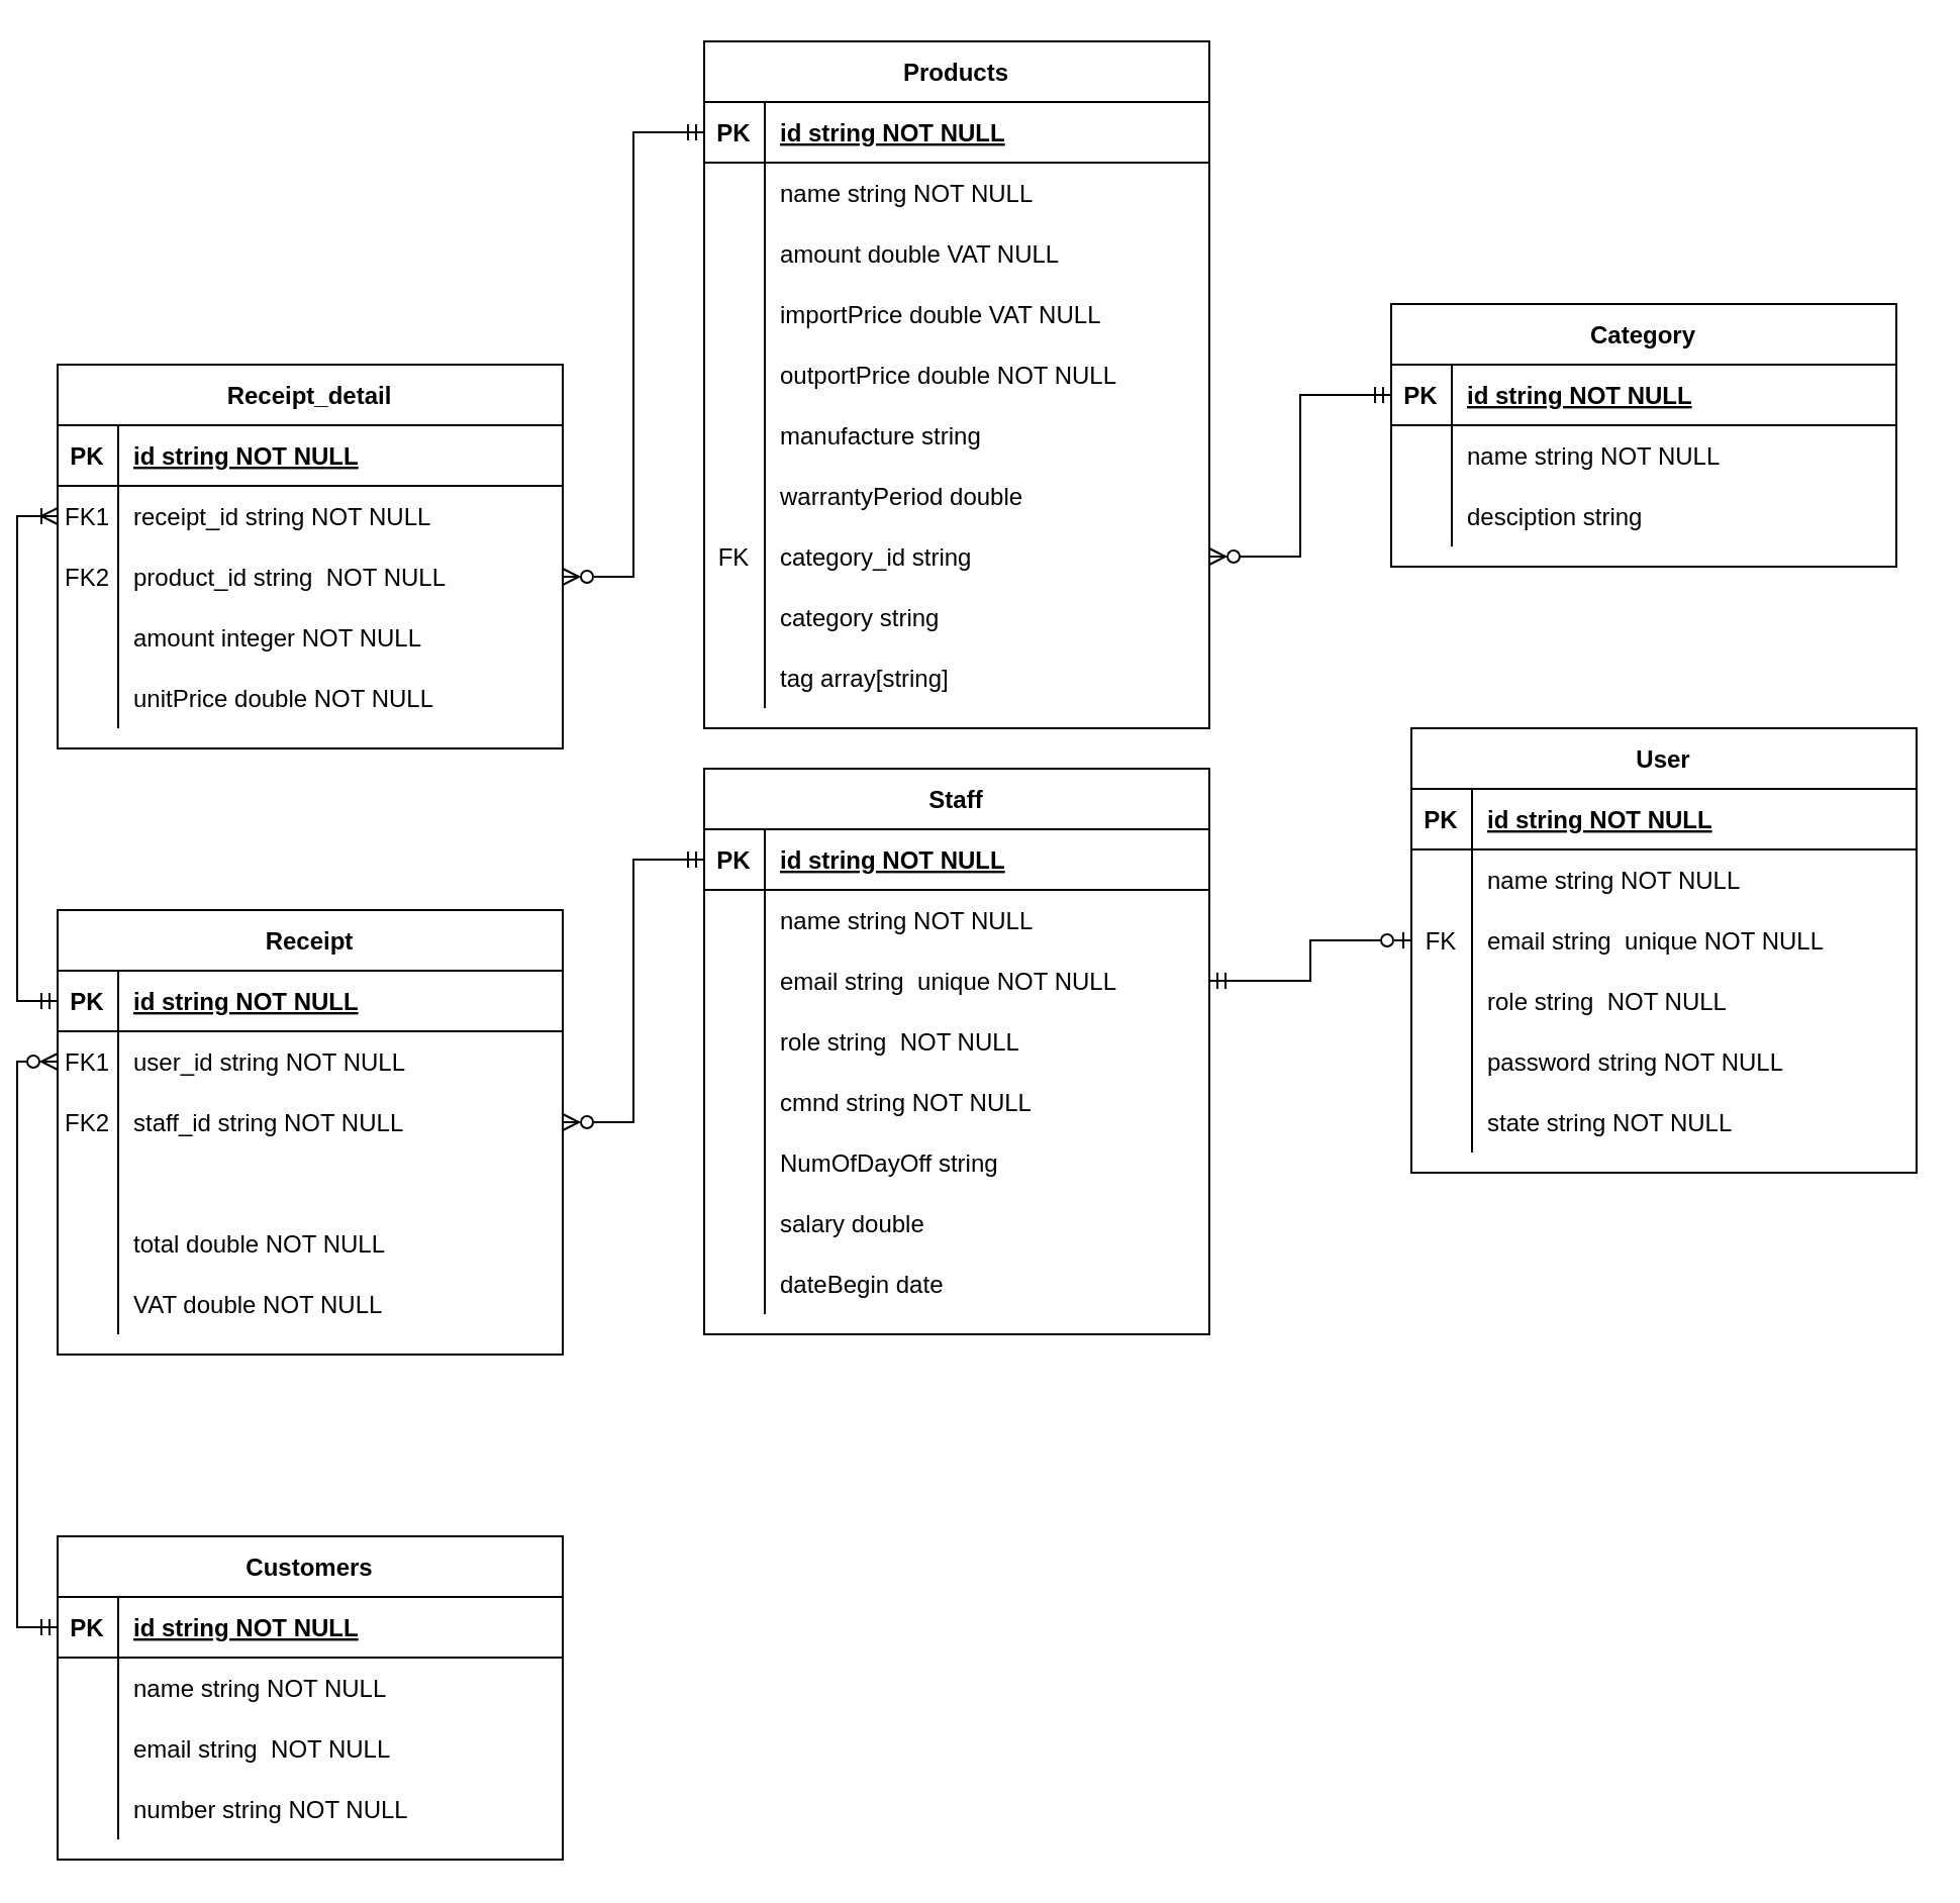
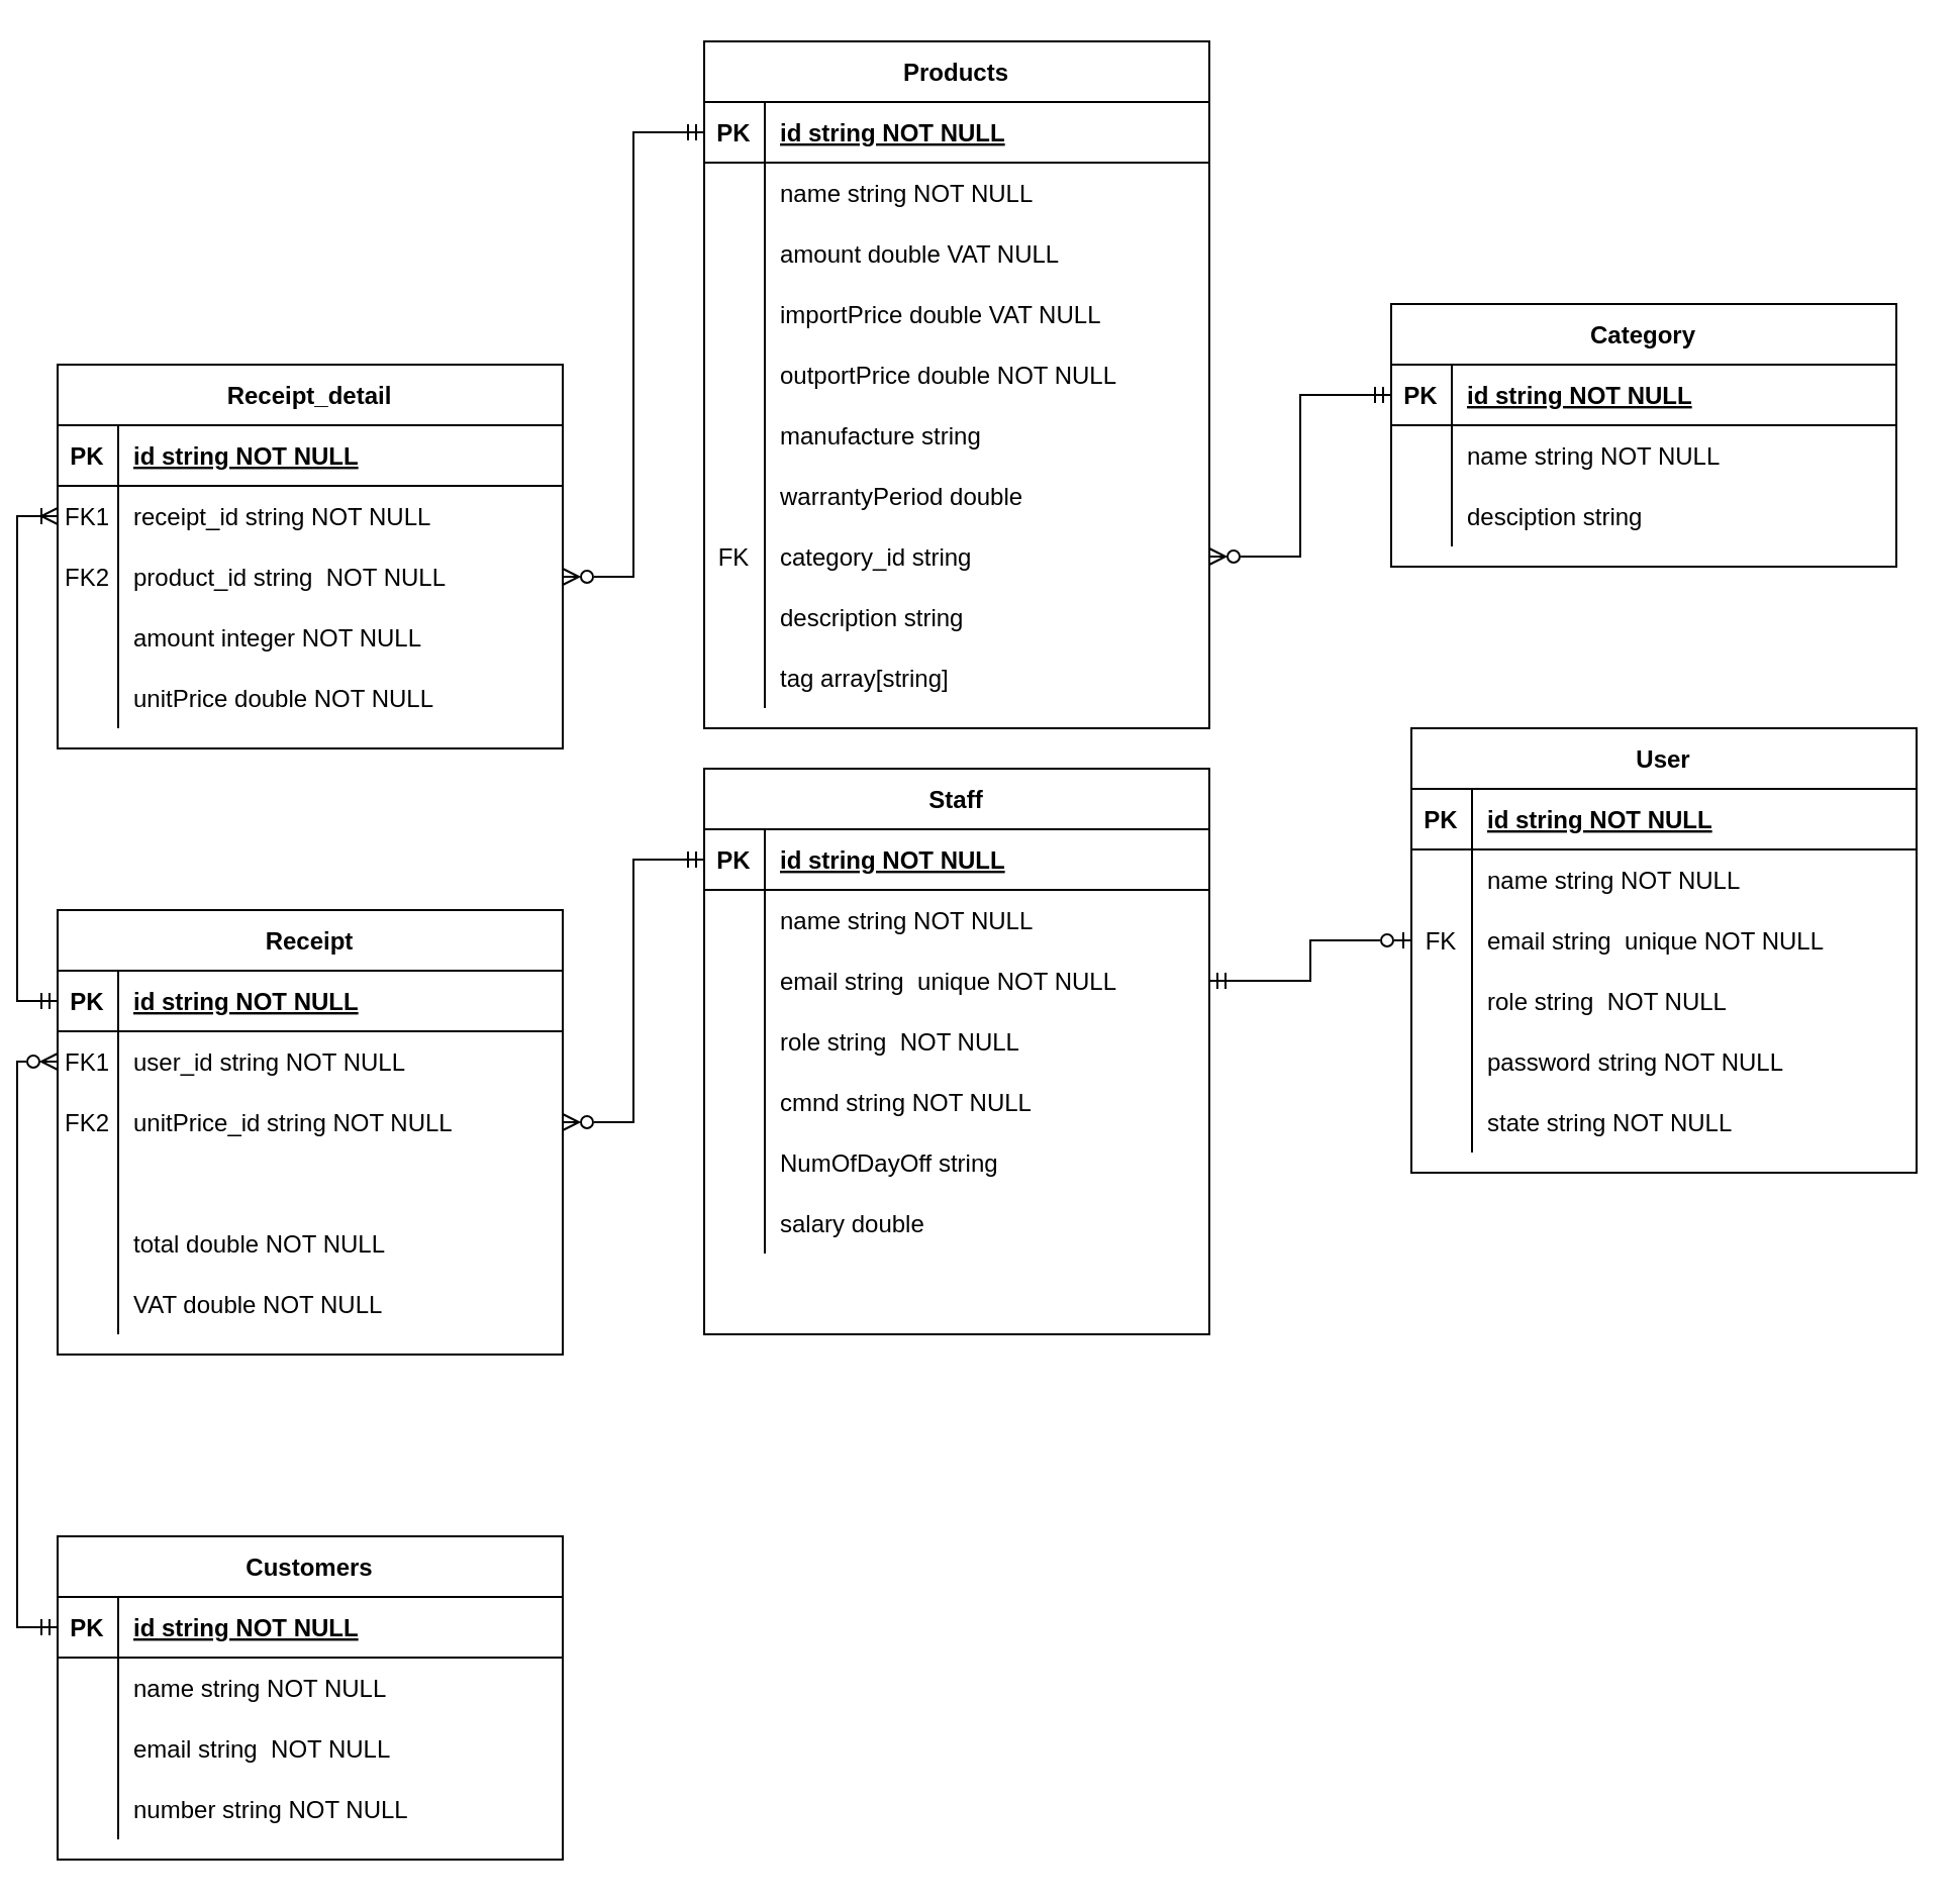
- <mxCell id="48" value="category string" style="shape=partialRectangle;overflow=hidden;connectable=0;fillColor=none;top=0;left=0;bottom=0;right=0;align=left;spacingLeft=6;" vertex="1" parent="46"><mxGeometry x="30" width="220" height="30" as="geometry"><mxRectangle width="220" height="30" as="alternateBounds" /></mxGeometry></mxCell>
+ <mxCell id="48" value="description string" style="shape=partialRectangle;overflow=hidden;connectable=0;fillColor=none;top=0;left=0;bottom=0;right=0;align=left;spacingLeft=6;" vertex="1" parent="46"><mxGeometry x="30" width="220" height="30" as="geometry"><mxRectangle width="220" height="30" as="alternateBounds" /></mxGeometry></mxCell>
- <mxCell id="86" value="staff_id string NOT NULL" style="shape=partialRectangle;overflow=hidden;connectable=0;fillColor=none;top=0;left=0;bottom=0;right=0;align=left;spacingLeft=6;" vertex="1" parent="84"><mxGeometry x="30" width="220" height="30" as="geometry"><mxRectangle width="220" height="30" as="alternateBounds" /></mxGeometry></mxCell>
+ <mxCell id="86" value="unitPrice_id string NOT NULL" style="shape=partialRectangle;overflow=hidden;connectable=0;fillColor=none;top=0;left=0;bottom=0;right=0;align=left;spacingLeft=6;" vertex="1" parent="84"><mxGeometry x="30" width="220" height="30" as="geometry"><mxRectangle width="220" height="30" as="alternateBounds" /></mxGeometry></mxCell>
- <mxCell id="76" value="dateBegin date" style="shape=partialRectangle;overflow=hidden;connectable=0;fillColor=none;top=0;left=0;bottom=0;right=0;align=left;spacingLeft=6;" vertex="1" parent="74"><mxGeometry x="30" width="220" height="30" as="geometry"><mxRectangle width="220" height="30" as="alternateBounds" /></mxGeometry></mxCell>
